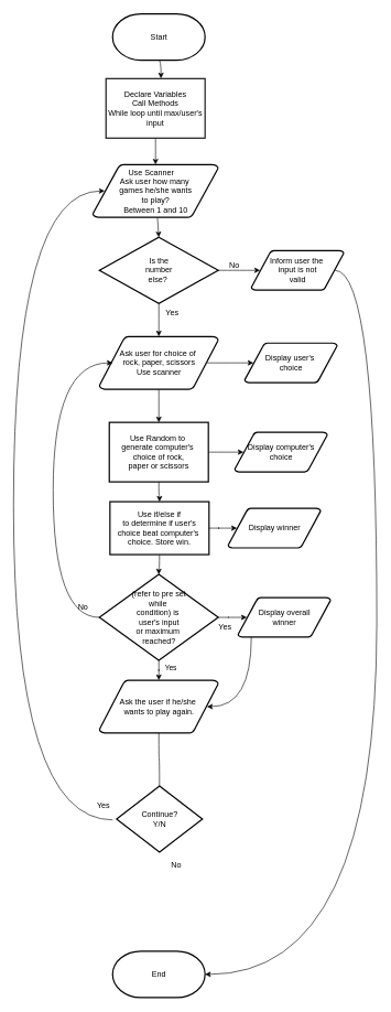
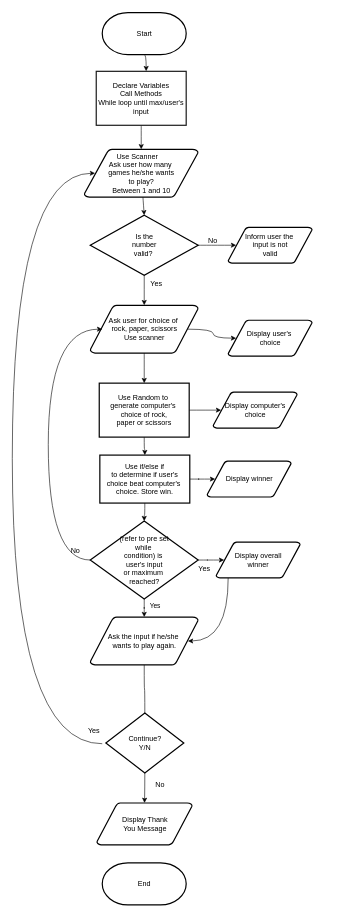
- <mxCell id="9" value="Is the &lt;br&gt;number&lt;br&gt;else?&amp;nbsp;&lt;br&gt;" style="shape=mxgraph.flowchart.decision;strokeWidth=2;gradientDirection=north;fontStyle=0;html=1;" parent="1" vertex="1"><mxGeometry x="150" y="358" width="180" height="100" as="geometry" /></mxCell>
+ <mxCell id="9" value="Is the &lt;br&gt;number&lt;br&gt;valid?&amp;nbsp;&lt;br&gt;" style="shape=mxgraph.flowchart.decision;strokeWidth=2;gradientDirection=north;fontStyle=0;html=1;" parent="1" vertex="1"><mxGeometry x="150" y="358" width="180" height="100" as="geometry" /></mxCell>
- <mxCell id="21" value="Display user's&amp;nbsp;&lt;br&gt;choice" style="shape=mxgraph.flowchart.data;strokeWidth=2;gradientDirection=north;fontStyle=0;html=1;" parent="1" vertex="1"><mxGeometry x="370" y="518" width="140" height="60" as="geometry" /></mxCell>
+ <mxCell id="21" value="Display user's&amp;nbsp;&lt;br&gt;choice" style="shape=mxgraph.flowchart.data;strokeWidth=2;gradientDirection=north;fontStyle=0;html=1;" parent="1" vertex="1"><mxGeometry x="380" y="533" width="140" height="60" as="geometry" /></mxCell>
- <mxCell id="33" value="Ask the user if he/she&amp;nbsp;&lt;br&gt;wants to play again.&lt;br&gt;" style="shape=mxgraph.flowchart.data;strokeWidth=2;gradientDirection=north;fontStyle=0;html=1;" parent="1" vertex="1"><mxGeometry x="150" y="1028" width="180" height="80" as="geometry" /></mxCell>
+ <mxCell id="33" value="Ask the input if he/she&amp;nbsp;&lt;br&gt;wants to play again.&lt;br&gt;" style="shape=mxgraph.flowchart.data;strokeWidth=2;gradientDirection=north;fontStyle=0;html=1;" parent="1" vertex="1"><mxGeometry x="150" y="1028" width="180" height="80" as="geometry" /></mxCell>
- <mxCell id="40" style="edgeStyle=orthogonalEdgeStyle;rounded=0;orthogonalLoop=1;jettySize=auto;html=1;exitX=0.905;exitY=0.5;exitDx=0;exitDy=0;exitPerimeter=0;curved=1;entryX=1;entryY=0.5;entryDx=0;entryDy=0;entryPerimeter=0;" edge="1" parent="1" source="41" target="39"><mxGeometry relative="1" as="geometry"><mxPoint x="350" y="1478" as="targetPoint" /><Array as="points"><mxPoint x="570" y="408" /><mxPoint x="570" y="1473" /></Array></mxGeometry></mxCell>
+ <mxCell id="14" value="" style="edgeStyle=orthogonalEdgeStyle;orthogonalLoop=1;jettySize=auto;html=1;curved=1;" parent="1" source="43" target="42" edge="1"><mxGeometry relative="1" as="geometry" /></mxCell>
+ <mxCell id="42" value="Display Thank&lt;br&gt;You Message" style="shape=mxgraph.flowchart.data;strokeWidth=2;gradientDirection=north;fontStyle=0;html=1;" parent="1" vertex="1"><mxGeometry x="161" y="1338" width="159" height="70" as="geometry" /></mxCell>
